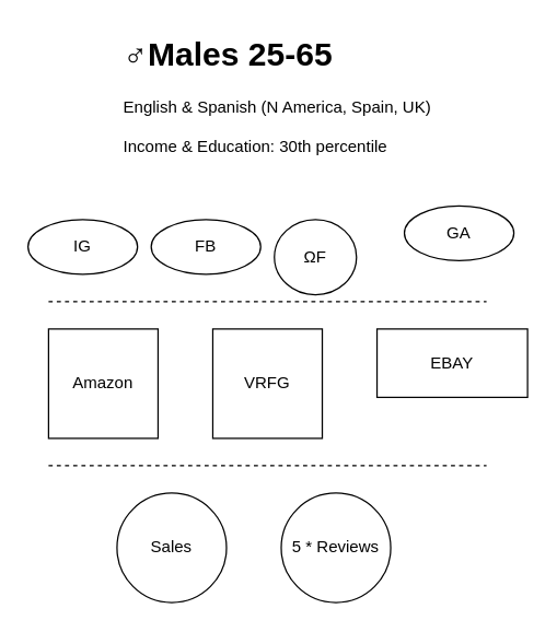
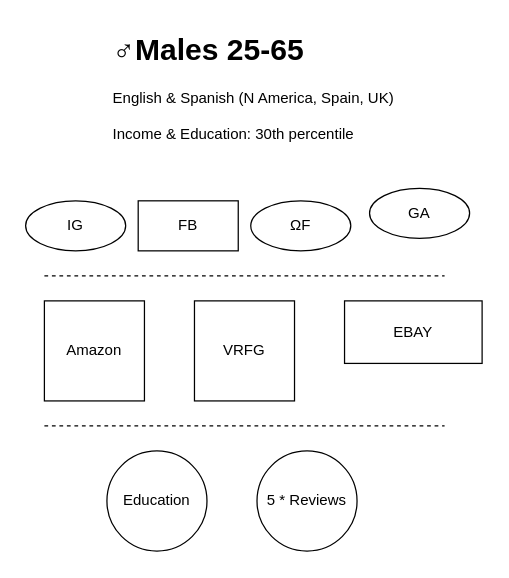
- <mxCell id="11" value="FB" style="ellipse;whiteSpace=wrap;html=1;" parent="1" vertex="1"><mxGeometry x="110" y="160" width="80" height="40" as="geometry" /></mxCell>
+ <mxCell id="11" value="FB" style="whiteSpace=wrap;html=1;rounded=0;" parent="1" vertex="1"><mxGeometry x="110" y="160" width="80" height="40" as="geometry" /></mxCell>
- <mxCell id="12" value="ΩF" style="ellipse;whiteSpace=wrap;html=1;" parent="1" vertex="1"><mxGeometry x="200" y="160" width="60" height="55" as="geometry" /></mxCell>
+ <mxCell id="12" value="ΩF" style="ellipse;whiteSpace=wrap;html=1;" parent="1" vertex="1"><mxGeometry x="200" y="160" width="80" height="40" as="geometry" /></mxCell>
- <mxCell id="5" value="Sales" style="ellipse;whiteSpace=wrap;html=1;aspect=fixed;" parent="1" vertex="1"><mxGeometry x="85" y="360" width="80" height="80" as="geometry" /></mxCell>
+ <mxCell id="5" value="Education" style="ellipse;whiteSpace=wrap;html=1;aspect=fixed;" parent="1" vertex="1"><mxGeometry x="85" y="360" width="80" height="80" as="geometry" /></mxCell>
